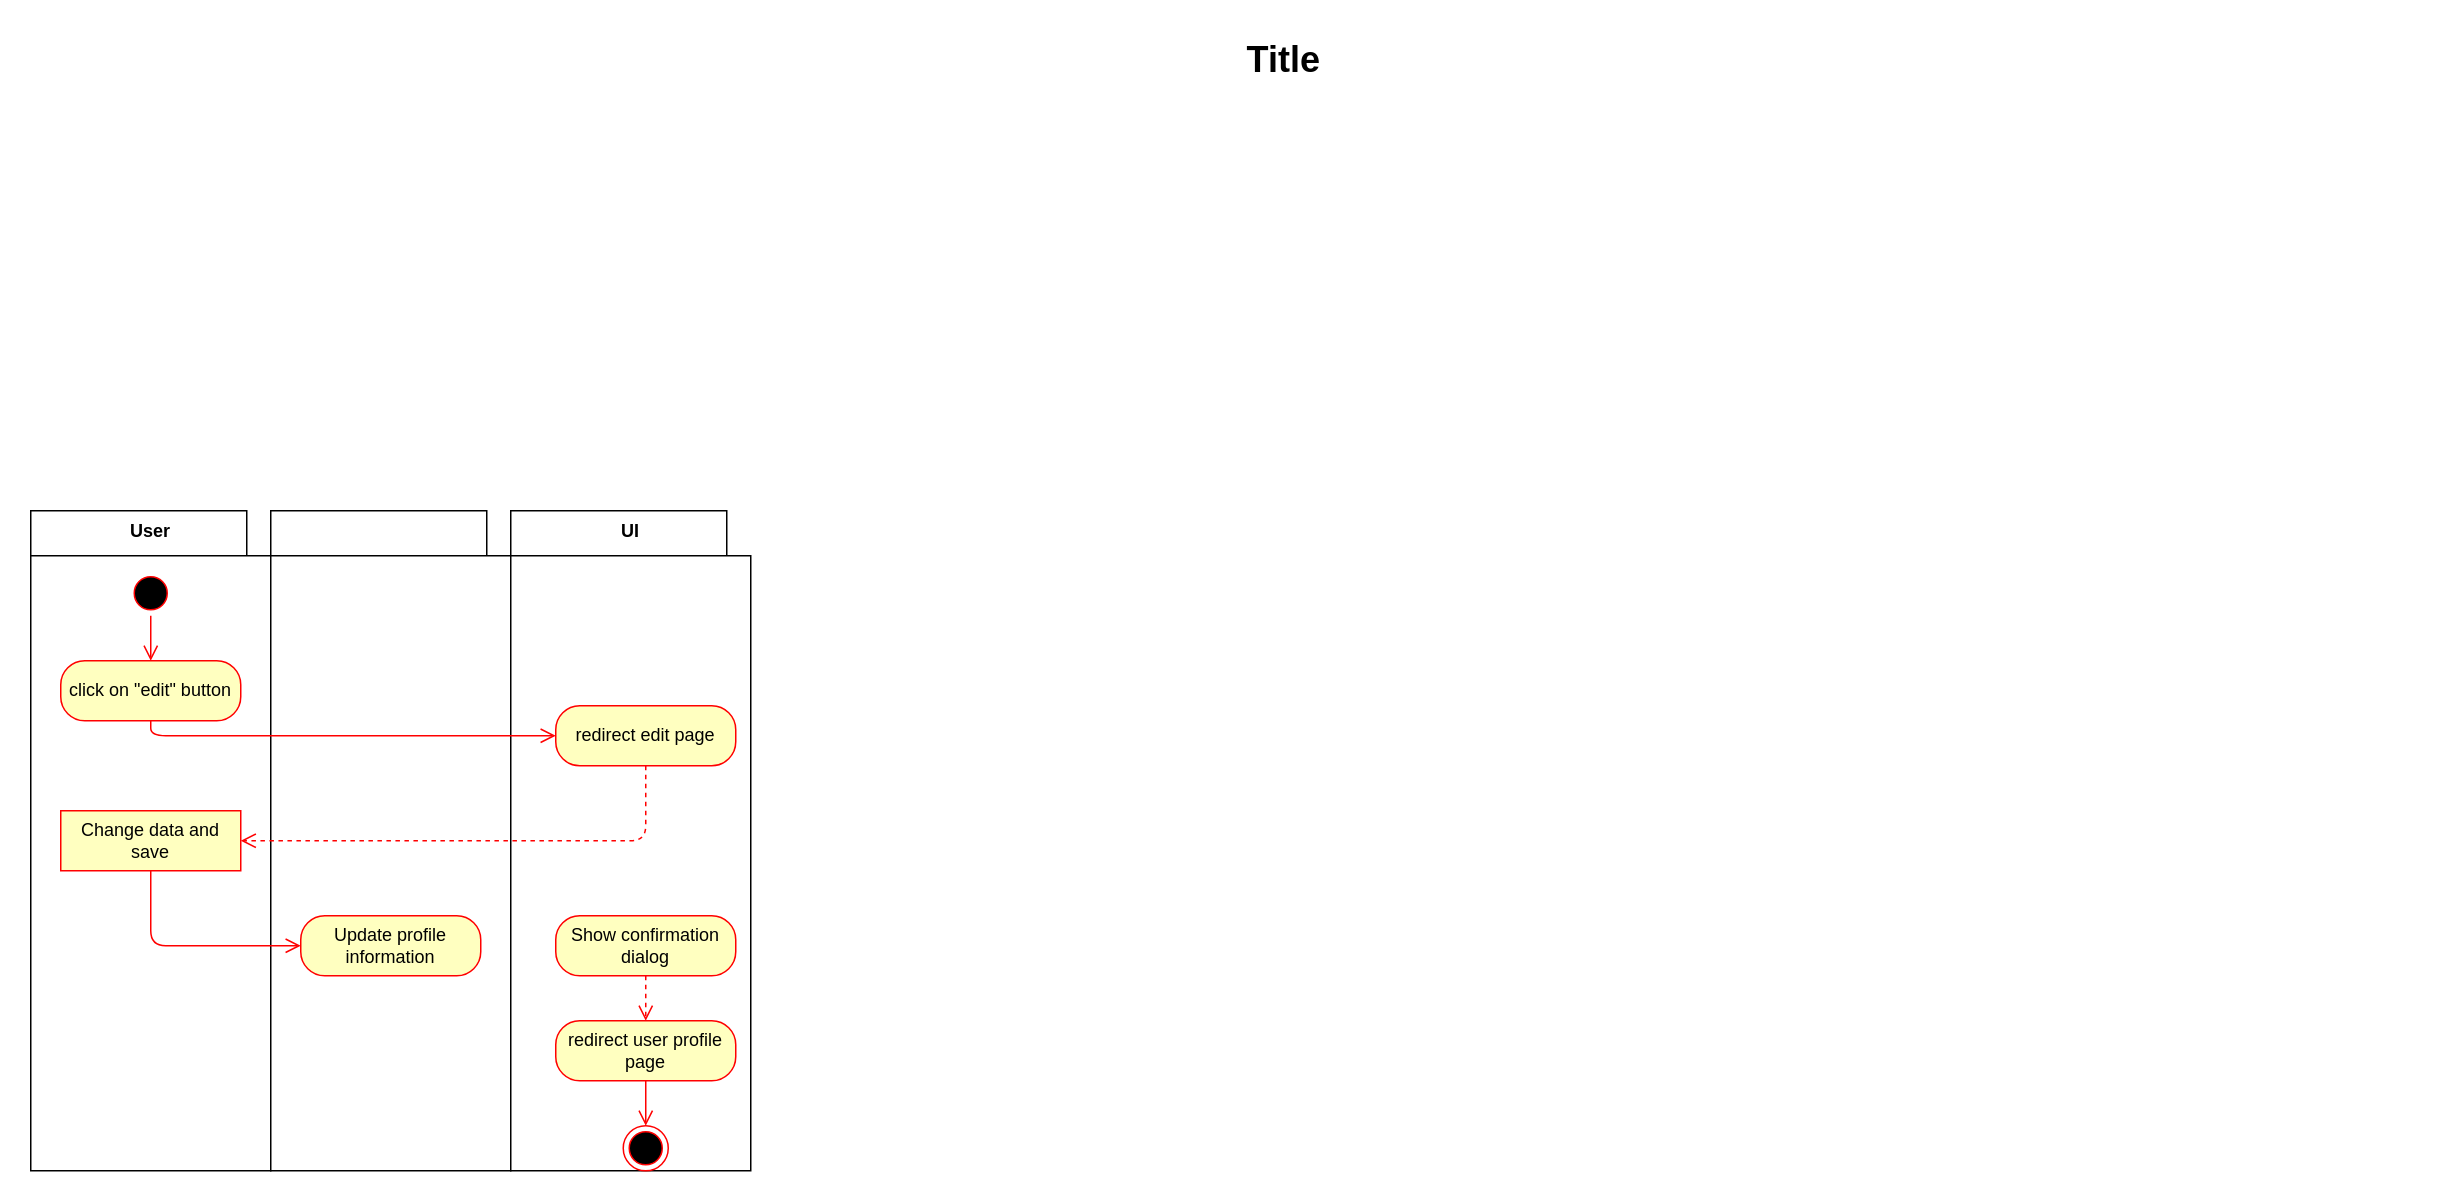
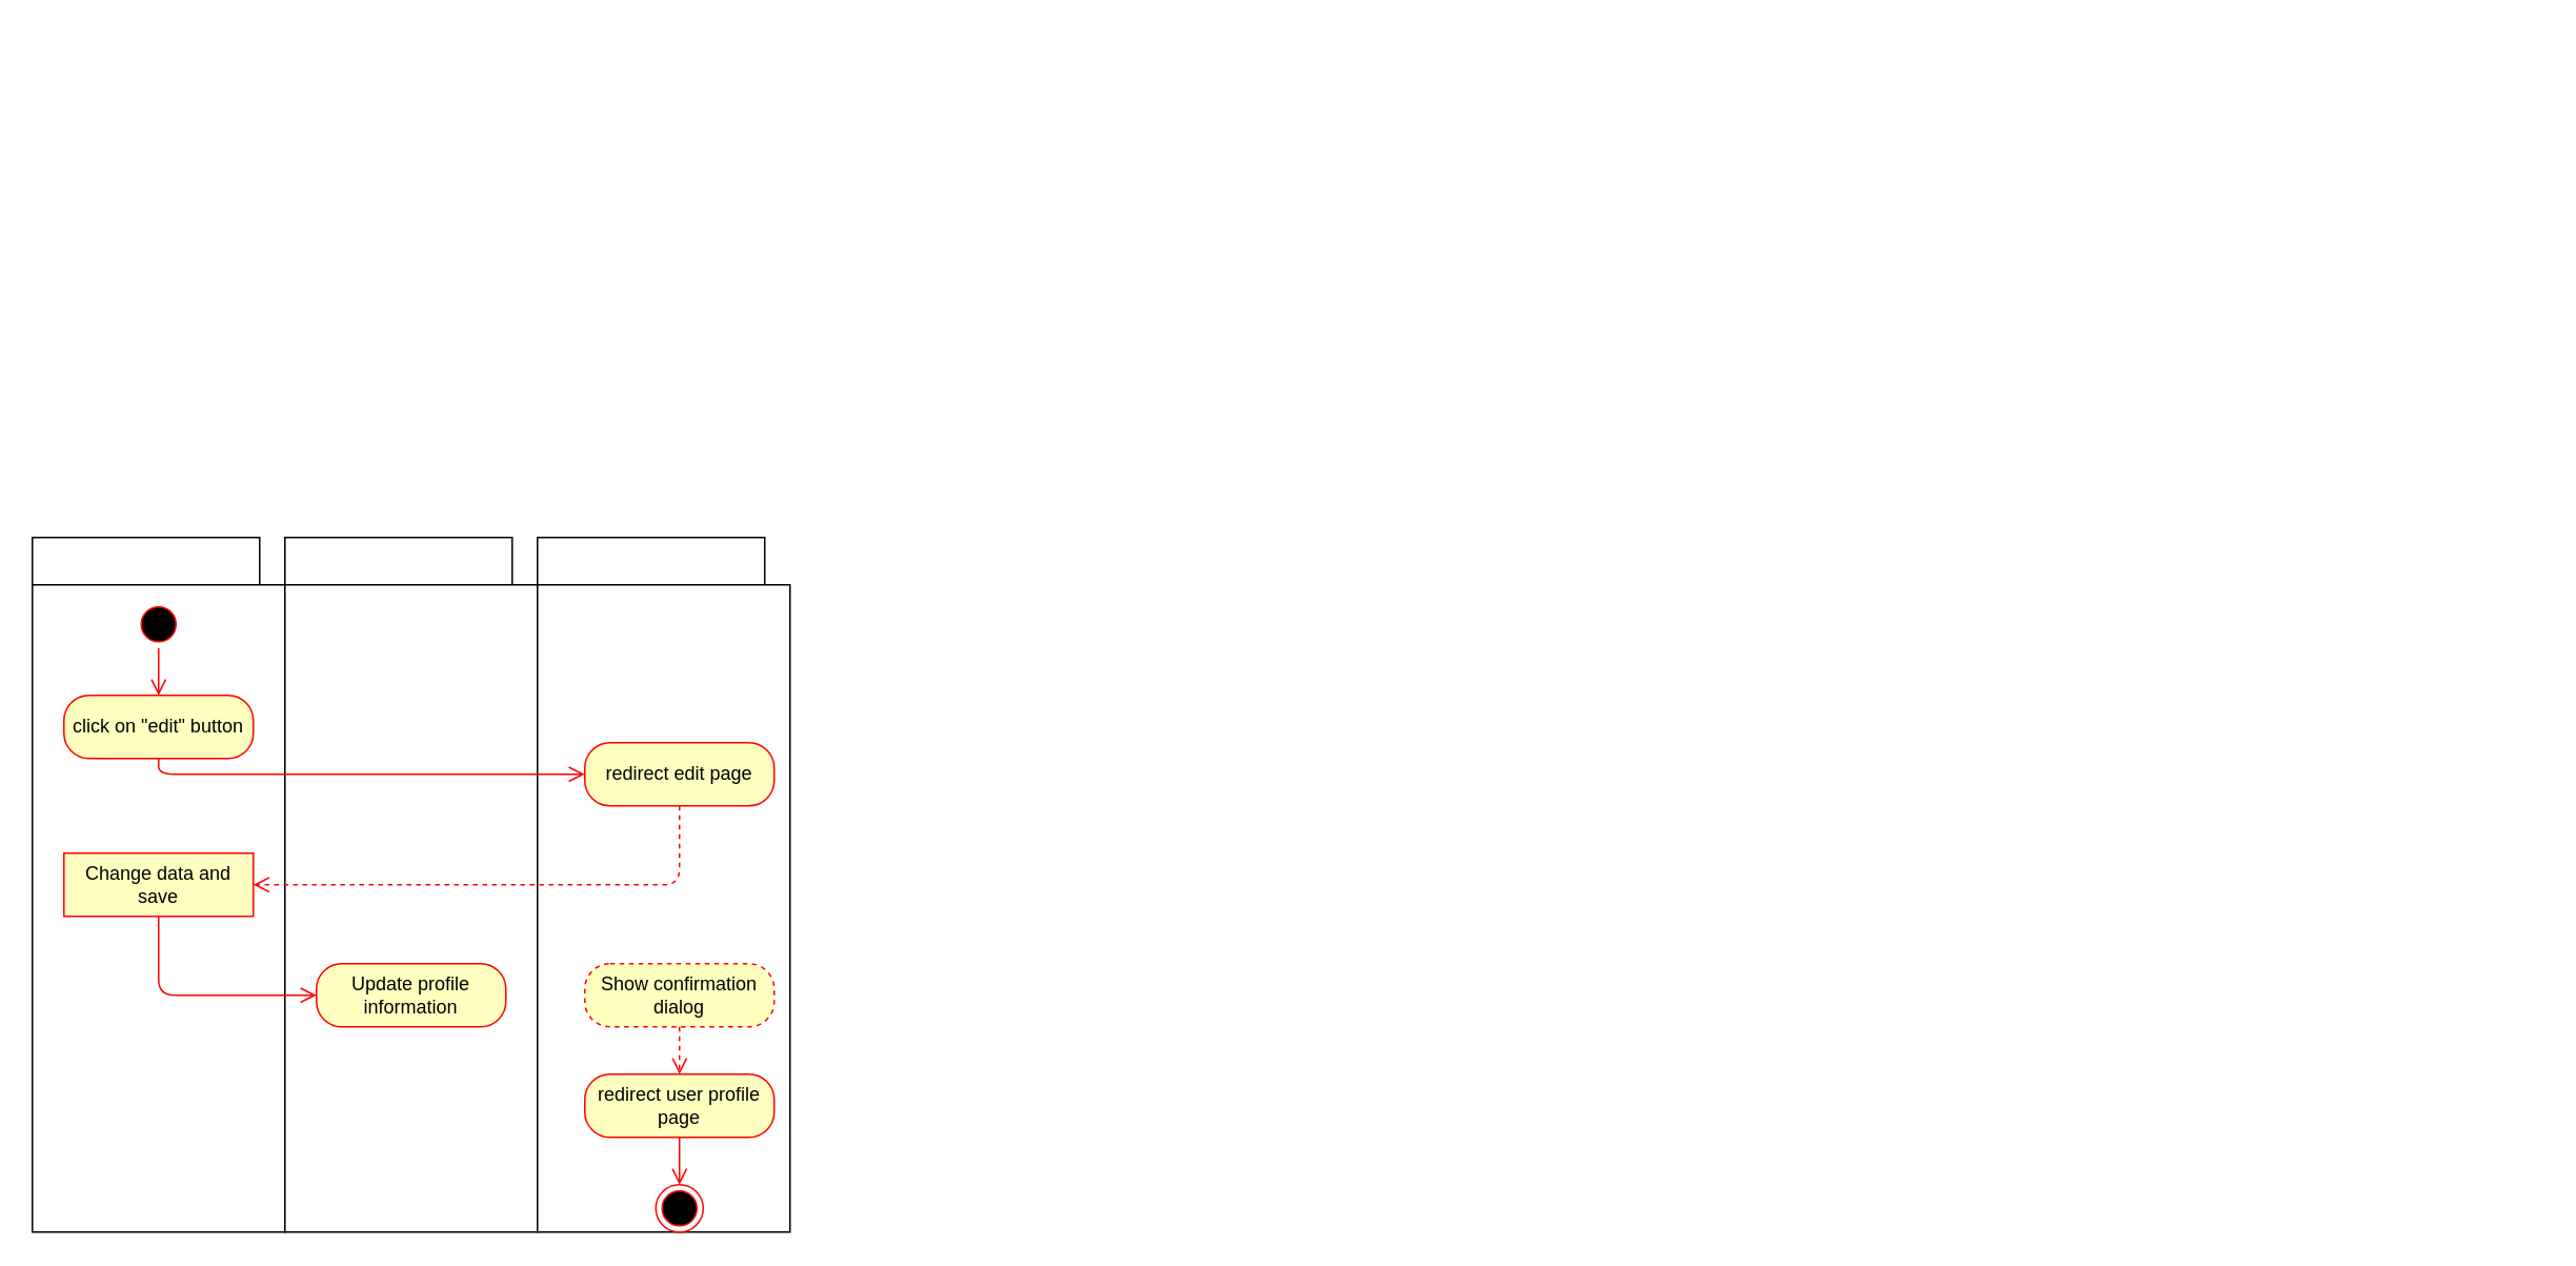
- <mxCell id="2" value="Title" style="text;strokeColor=none;fillColor=none;html=1;fontSize=24;fontStyle=1;verticalAlign=middle;align=center;" parent="1" vertex="1"><mxGeometry x="100" y="20" width="1510" height="40" as="geometry" /></mxCell>
- <mxCell id="4" value="User" style="text;align=center;fontStyle=1;verticalAlign=middle;spacingLeft=3;spacingRight=3;strokeColor=none;rotatable=0;points=[[0,0.5],[1,0.5]];portConstraint=eastwest;" vertex="1" parent="1"><mxGeometry x="60" y="340" width="80" height="26" as="geometry" /></mxCell>
- <mxCell id="7" value="UI" style="text;align=center;fontStyle=1;verticalAlign=middle;spacingLeft=3;spacingRight=3;strokeColor=none;rotatable=0;points=[[0,0.5],[1,0.5]];portConstraint=eastwest;" vertex="1" parent="1"><mxGeometry x="380" y="340" width="80" height="26" as="geometry" /></mxCell>
- <mxCell id="16" value="Show confirmation dialog" style="rounded=1;whiteSpace=wrap;html=1;arcSize=40;fontColor=#000000;fillColor=#ffffc0;strokeColor=#ff0000;" vertex="1" parent="1"><mxGeometry x="370" y="610" width="120" height="40" as="geometry" /></mxCell>
+ <mxCell id="16" value="Show confirmation dialog" style="rounded=1;whiteSpace=wrap;html=1;arcSize=40;fontColor=#000000;fillColor=#ffffc0;strokeColor=#ff0000;dashed=1;" vertex="1" parent="1"><mxGeometry x="370" y="610" width="120" height="40" as="geometry" /></mxCell>
